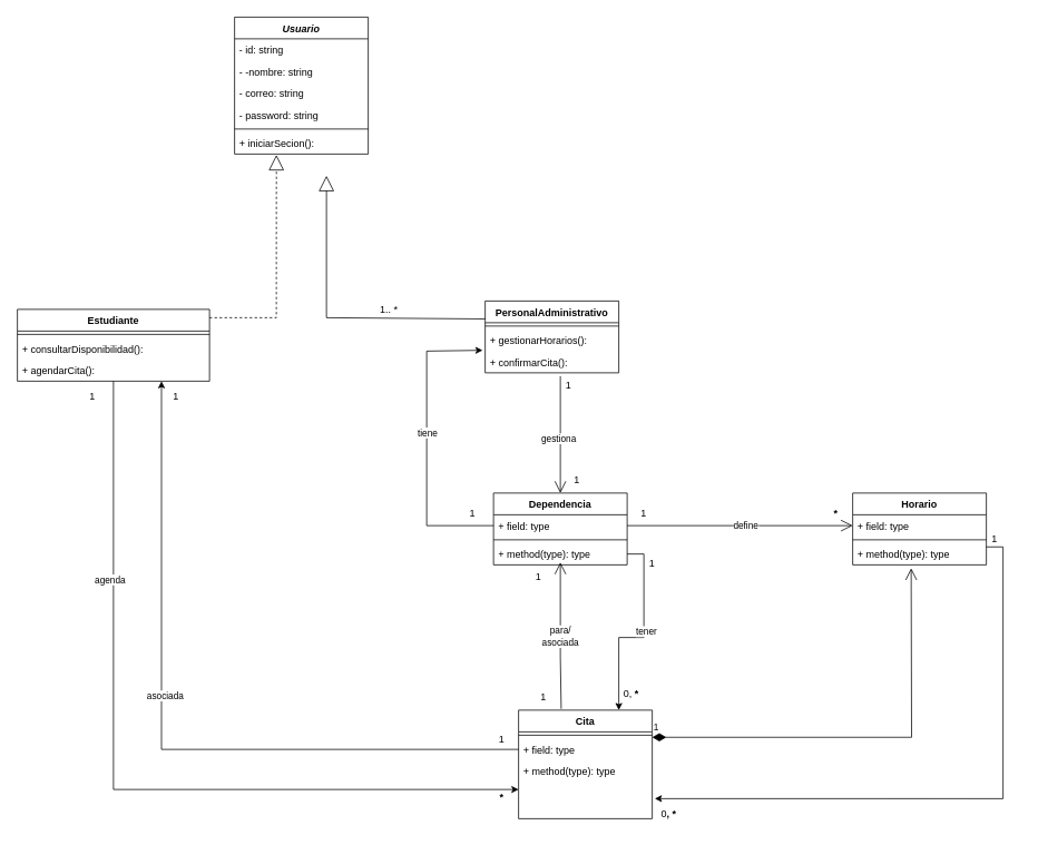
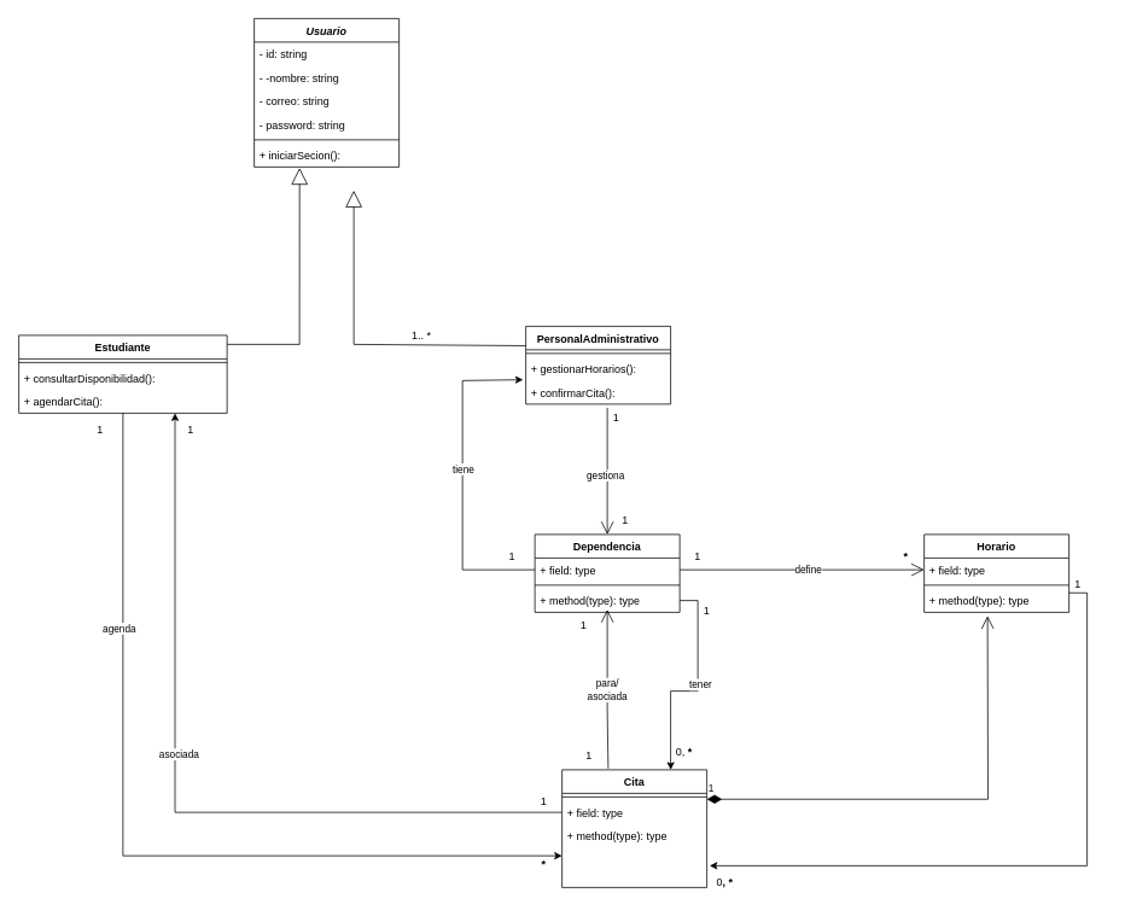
- <mxCell id="29" value="" style="endArrow=block;endSize=16;endFill=0;html=1;rounded=0;exitX=1;exitY=0.116;exitDx=0;exitDy=0;entryX=0.313;entryY=1.038;entryDx=0;entryDy=0;entryPerimeter=0;exitPerimeter=0;dashed=1;" edge="1" parent="1" source="9" target="8"><mxGeometry width="160" relative="1" as="geometry"><mxPoint x="220" y="330" as="sourcePoint" /><mxPoint x="380" y="330" as="targetPoint" /><Array as="points"><mxPoint x="330" y="380" /></Array></mxGeometry></mxCell>
+ <mxCell id="29" value="" style="endArrow=block;endSize=16;endFill=0;html=1;rounded=0;exitX=1;exitY=0.116;exitDx=0;exitDy=0;entryX=0.313;entryY=1.038;entryDx=0;entryDy=0;entryPerimeter=0;exitPerimeter=0;" edge="1" parent="1" source="9" target="8"><mxGeometry width="160" relative="1" as="geometry"><mxPoint x="220" y="330" as="sourcePoint" /><mxPoint x="380" y="330" as="targetPoint" /><Array as="points"><mxPoint x="330" y="380" /></Array></mxGeometry></mxCell>
